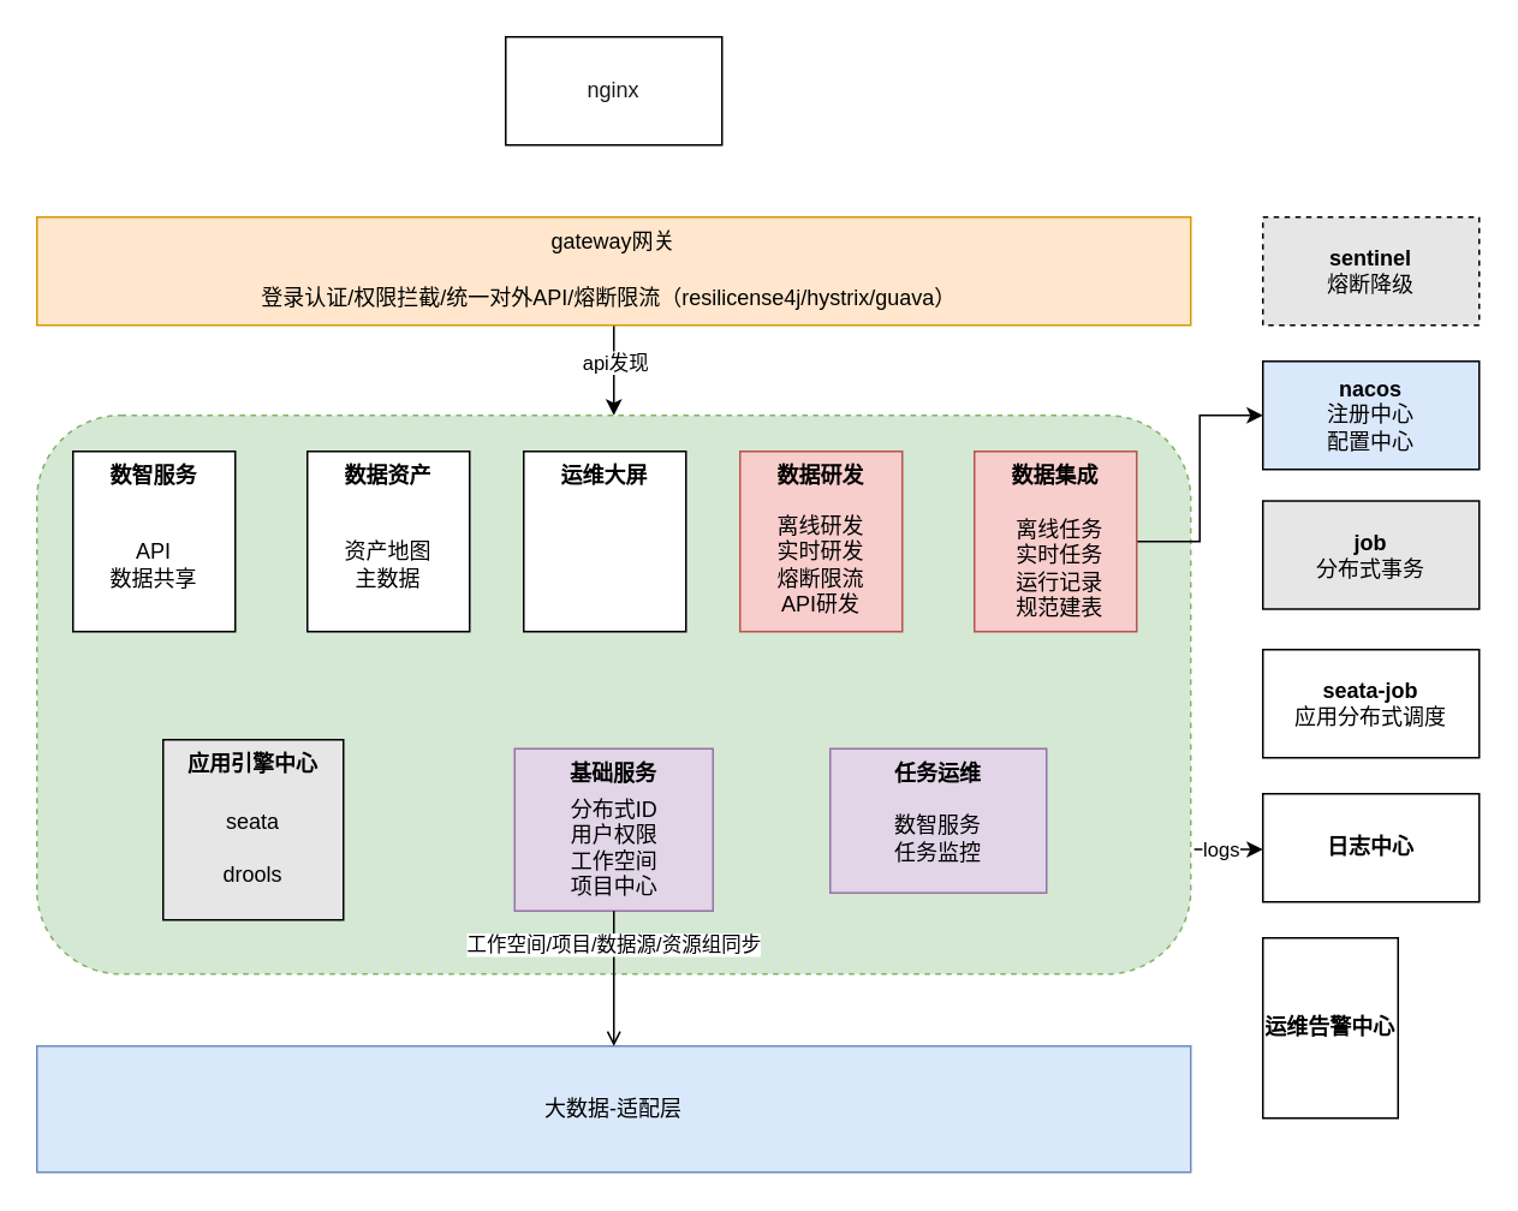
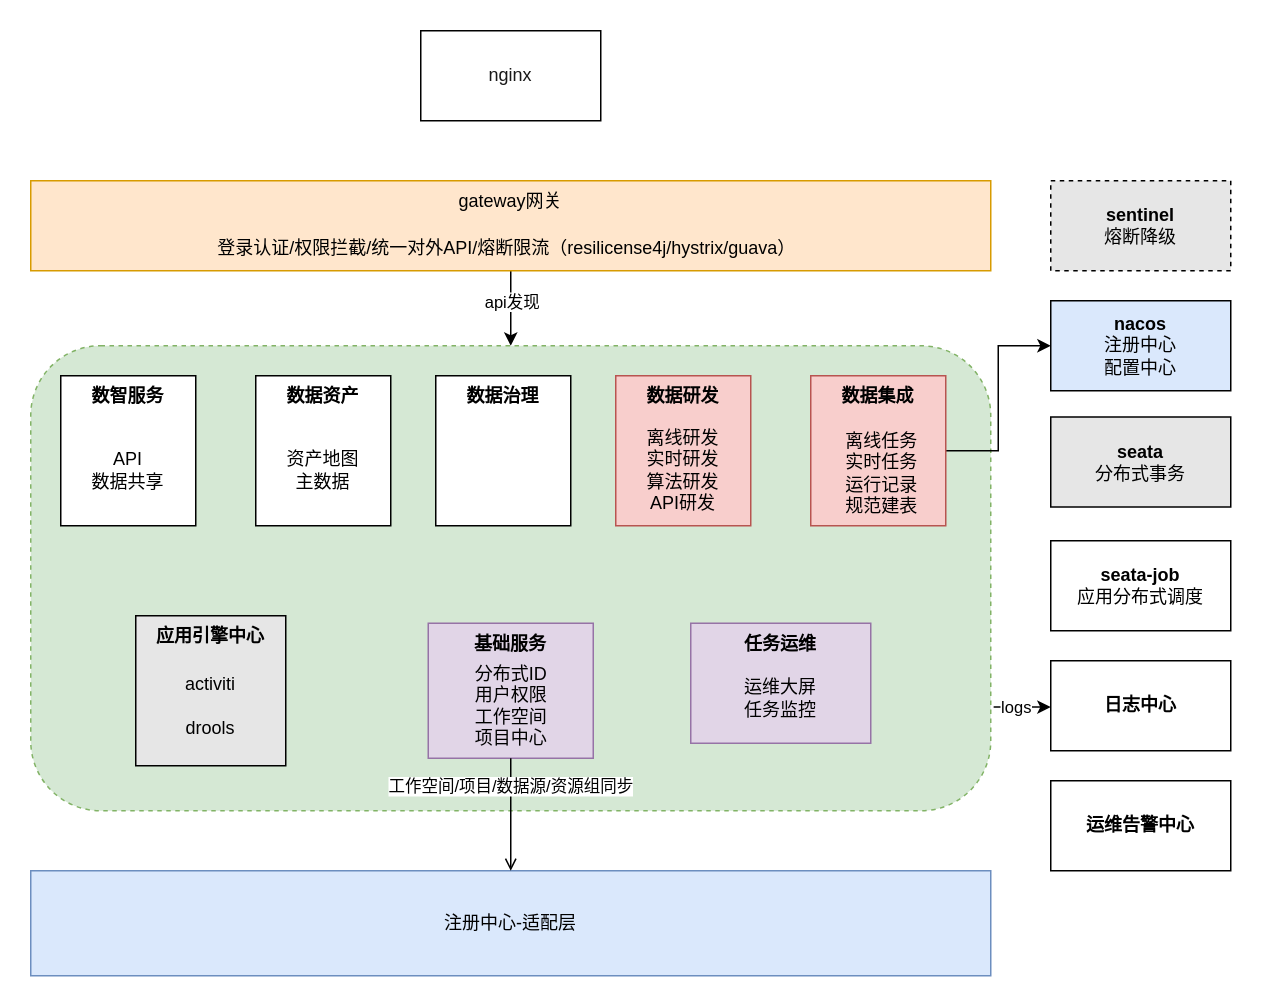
- <mxCell id="13" value="运维大屏" style="rounded=0;whiteSpace=wrap;html=1;align=center;verticalAlign=top;fontStyle=1" vertex="1" parent="1"><mxGeometry x="290" y="250" width="90" height="100" as="geometry" /></mxCell>
+ <mxCell id="13" value="数据治理" style="rounded=0;whiteSpace=wrap;html=1;align=center;verticalAlign=top;fontStyle=1" vertex="1" parent="1"><mxGeometry x="290" y="250" width="90" height="100" as="geometry" /></mxCell>
- <mxCell id="28" value="&lt;b&gt;job&lt;/b&gt;&lt;br&gt;分布式事务" style="rounded=0;whiteSpace=wrap;html=1;fillColor=#E6E6E6;" vertex="1" parent="1"><mxGeometry x="700" y="277.5" width="120" height="60" as="geometry" /></mxCell>
+ <mxCell id="28" value="&lt;b&gt;seata&lt;/b&gt;&lt;br&gt;分布式事务" style="rounded=0;whiteSpace=wrap;html=1;fillColor=#E6E6E6;" vertex="1" parent="1"><mxGeometry x="700" y="277.5" width="120" height="60" as="geometry" /></mxCell>
- <mxCell id="23" value="离线研发&lt;br&gt;实时研发&lt;br&gt;熔断限流&lt;br&gt;API研发" style="text;html=1;strokeColor=none;fillColor=none;align=center;verticalAlign=middle;whiteSpace=wrap;rounded=0;" vertex="1" parent="1"><mxGeometry x="430" y="285" width="50" height="55" as="geometry" /></mxCell>
+ <mxCell id="23" value="离线研发&lt;br&gt;实时研发&lt;br&gt;算法研发&lt;br&gt;API研发" style="text;html=1;strokeColor=none;fillColor=none;align=center;verticalAlign=middle;whiteSpace=wrap;rounded=0;" vertex="1" parent="1"><mxGeometry x="430" y="285" width="50" height="55" as="geometry" /></mxCell>
- <mxCell id="24" value="数智服务&lt;br&gt;任务监控" style="text;html=1;strokeColor=none;fillColor=none;align=center;verticalAlign=middle;whiteSpace=wrap;rounded=0;" vertex="1" parent="1"><mxGeometry x="490" y="440" width="60" height="50" as="geometry" /></mxCell>
+ <mxCell id="24" value="运维大屏&lt;br&gt;任务监控" style="text;html=1;strokeColor=none;fillColor=none;align=center;verticalAlign=middle;whiteSpace=wrap;rounded=0;" vertex="1" parent="1"><mxGeometry x="490" y="440" width="60" height="50" as="geometry" /></mxCell>
- <mxCell id="32" value="seata&lt;br&gt;&lt;br&gt;drools" style="text;html=1;strokeColor=none;fillColor=none;align=center;verticalAlign=middle;whiteSpace=wrap;rounded=0;" vertex="1" parent="1"><mxGeometry x="110" y="440" width="60" height="60" as="geometry" /></mxCell>
+ <mxCell id="32" value="activiti&lt;br&gt;&lt;br&gt;drools" style="text;html=1;strokeColor=none;fillColor=none;align=center;verticalAlign=middle;whiteSpace=wrap;rounded=0;" vertex="1" parent="1"><mxGeometry x="110" y="440" width="60" height="60" as="geometry" /></mxCell>
- <mxCell id="30" value="&lt;b&gt;运维告警中心&lt;/b&gt;" style="rounded=0;whiteSpace=wrap;html=1;" vertex="1" parent="1"><mxGeometry x="700" y="520" width="75" height="100" as="geometry" /></mxCell>
+ <mxCell id="30" value="&lt;b&gt;运维告警中心&lt;/b&gt;" style="rounded=0;whiteSpace=wrap;html=1;" vertex="1" parent="1"><mxGeometry x="700" y="520" width="120" height="60" as="geometry" /></mxCell>
- <mxCell id="6" value="大数据-适配层" style="rounded=0;whiteSpace=wrap;html=1;fillColor=#dae8fc;strokeColor=#6c8ebf;" vertex="1" parent="1"><mxGeometry x="20" y="580" width="640" height="70" as="geometry" /></mxCell>
+ <mxCell id="6" value="注册中心-适配层" style="rounded=0;whiteSpace=wrap;html=1;fillColor=#dae8fc;strokeColor=#6c8ebf;" vertex="1" parent="1"><mxGeometry x="20" y="580" width="640" height="70" as="geometry" /></mxCell>
